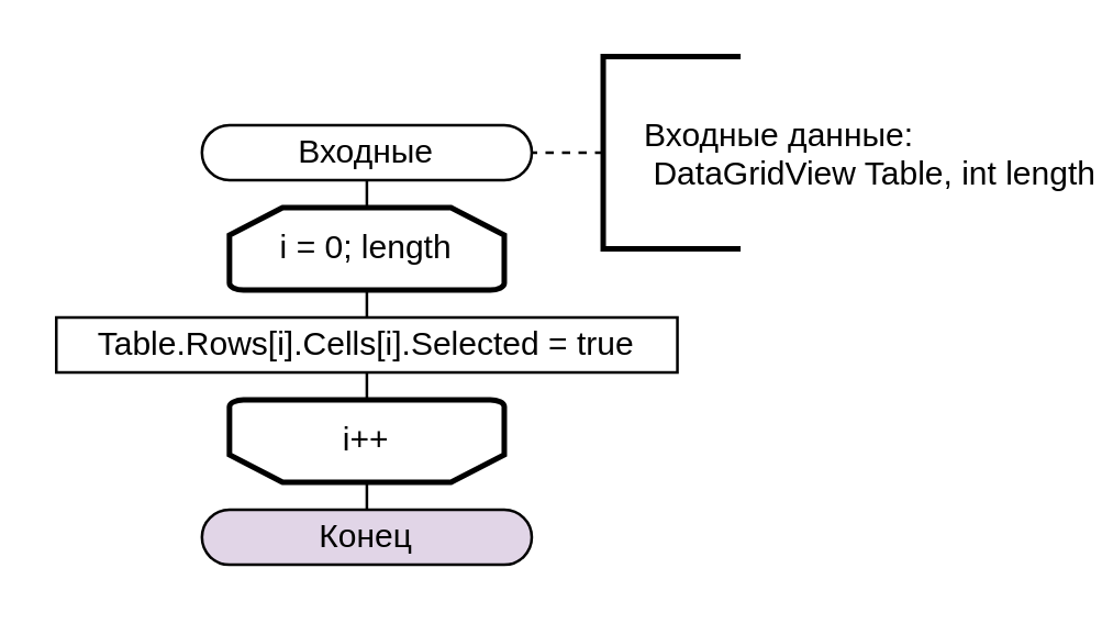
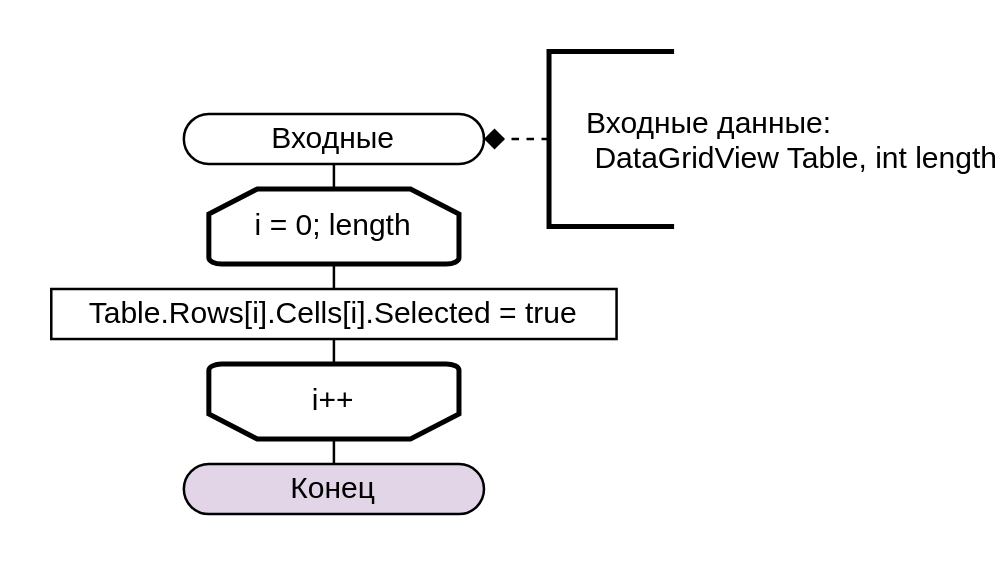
- <mxCell id="3" value="" style="endArrow=none;dashed=1;html=1;rounded=0;exitX=0;exitY=0.5;exitDx=0;exitDy=0;entryX=1;entryY=0.5;entryDx=0;entryDy=0;exitPerimeter=0;" edge="1" source="4" parent="1" target="2"><mxGeometry width="50" height="50" relative="1" as="geometry"><mxPoint x="269" y="60" as="sourcePoint" /><mxPoint x="249" y="60" as="targetPoint" /></mxGeometry></mxCell>
+ <mxCell id="3" value="" style="endArrow=diamond;dashed=1;html=1;rounded=0;exitX=0;exitY=0.5;exitDx=0;exitDy=0;entryX=1;entryY=0.5;entryDx=0;entryDy=0;exitPerimeter=0;" edge="1" source="4" parent="1" target="2"><mxGeometry width="50" height="50" relative="1" as="geometry"><mxPoint x="269" y="60" as="sourcePoint" /><mxPoint x="249" y="60" as="targetPoint" /></mxGeometry></mxCell>
